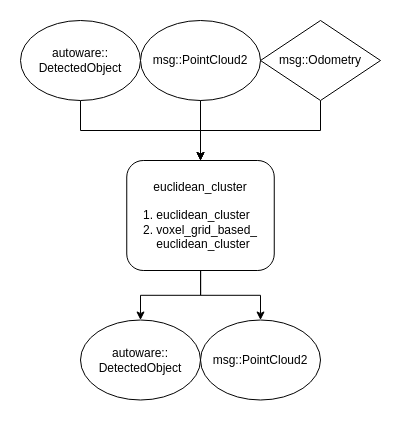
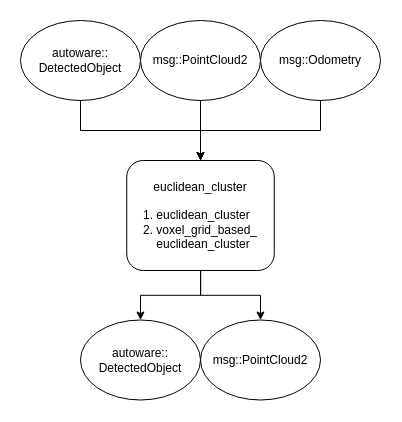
- <mxCell id="8" value="msg::Odometry" style="rhombus;whiteSpace=wrap;html=1;" vertex="1" parent="1"><mxGeometry x="260" y="20" width="120" height="80" as="geometry" /></mxCell>
+ <mxCell id="8" value="msg::Odometry" style="ellipse;whiteSpace=wrap;html=1;" vertex="1" parent="1"><mxGeometry x="260" y="20" width="120" height="80" as="geometry" /></mxCell>
